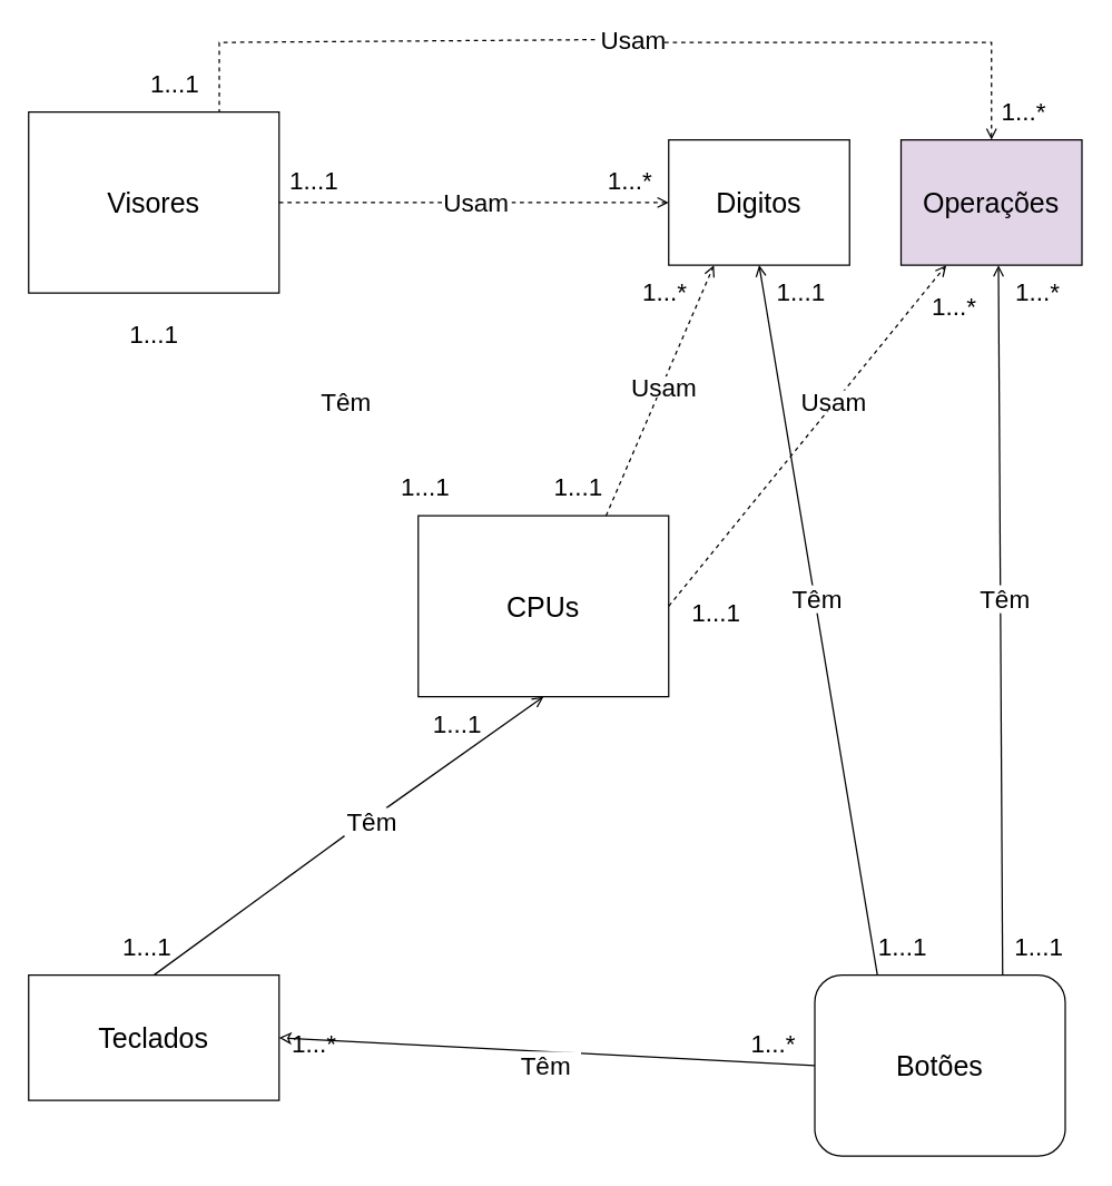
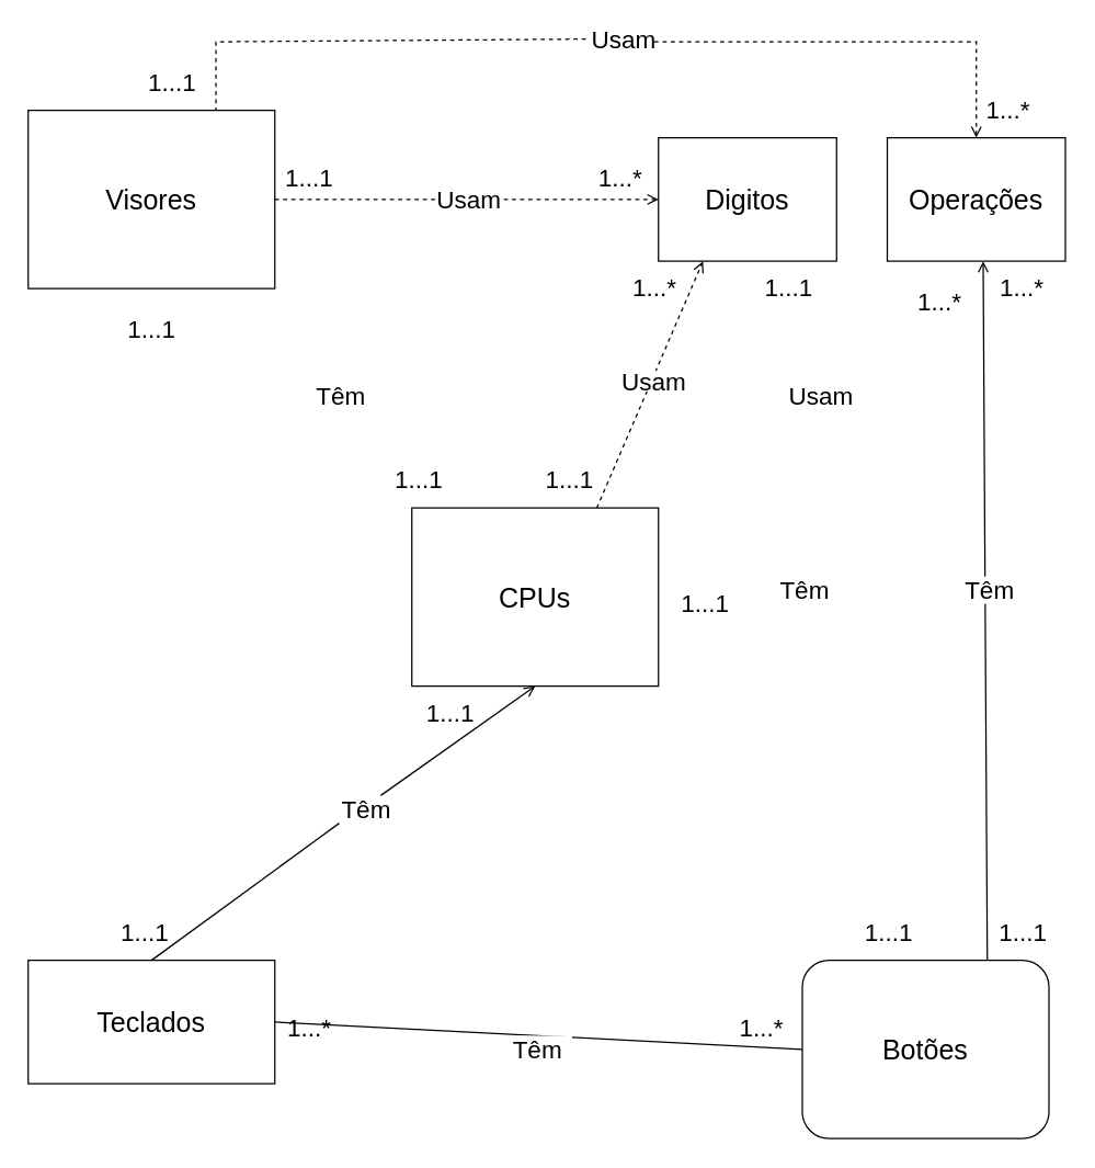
- <mxCell id="11" value="&lt;font style=&quot;font-size: 20px&quot;&gt;Operações&lt;/font&gt;" style="rounded=0;whiteSpace=wrap;html=1;fillColor=#e1d5e7;" parent="1" vertex="1"><mxGeometry x="647" y="100" width="130" height="90" as="geometry" /></mxCell>
+ <mxCell id="11" value="&lt;font style=&quot;font-size: 20px&quot;&gt;Operações&lt;/font&gt;" style="rounded=0;whiteSpace=wrap;html=1;" parent="1" vertex="1"><mxGeometry x="647" y="100" width="130" height="90" as="geometry" /></mxCell>
- <mxCell id="42" value="" style="endArrow=open;html=1;rounded=0;fontSize=20;endFill=0;exitX=1;exitY=0.5;exitDx=0;exitDy=0;entryX=0.25;entryY=1;entryDx=0;entryDy=0;dashed=1;" edge="1" parent="1" source="5" target="11"><mxGeometry width="50" height="50" relative="1" as="geometry"><mxPoint x="597" y="370" as="sourcePoint" /><mxPoint x="674.5" y="190" as="targetPoint" /></mxGeometry></mxCell>
- <mxCell id="9" value="" style="endArrow=open;html=1;rounded=0;fontSize=20;endFill=0;exitX=0.25;exitY=0;exitDx=0;exitDy=0;entryX=0.5;entryY=1;entryDx=0;entryDy=0;" parent="1" source="7" target="4" edge="1"><mxGeometry width="50" height="50" relative="1" as="geometry"><mxPoint x="787" y="380" as="sourcePoint" /><mxPoint x="407" y="380" as="targetPoint" /></mxGeometry></mxCell>
- <mxCell id="8" value="" style="endArrow=classic;html=1;rounded=0;fontSize=20;endFill=0;exitX=0;exitY=0.5;exitDx=0;exitDy=0;entryX=1;entryY=0.5;entryDx=0;entryDy=0;" parent="1" source="7" target="6" edge="1"><mxGeometry width="50" height="50" relative="1" as="geometry"><mxPoint x="392" y="660" as="sourcePoint" /><mxPoint x="442" y="610" as="targetPoint" /></mxGeometry></mxCell>
+ <mxCell id="8" value="" style="endArrow=none;html=1;rounded=0;fontSize=20;endFill=0;exitX=0;exitY=0.5;exitDx=0;exitDy=0;entryX=1;entryY=0.5;entryDx=0;entryDy=0;" parent="1" source="7" target="6" edge="1"><mxGeometry width="50" height="50" relative="1" as="geometry"><mxPoint x="392" y="660" as="sourcePoint" /><mxPoint x="442" y="610" as="targetPoint" /></mxGeometry></mxCell>
